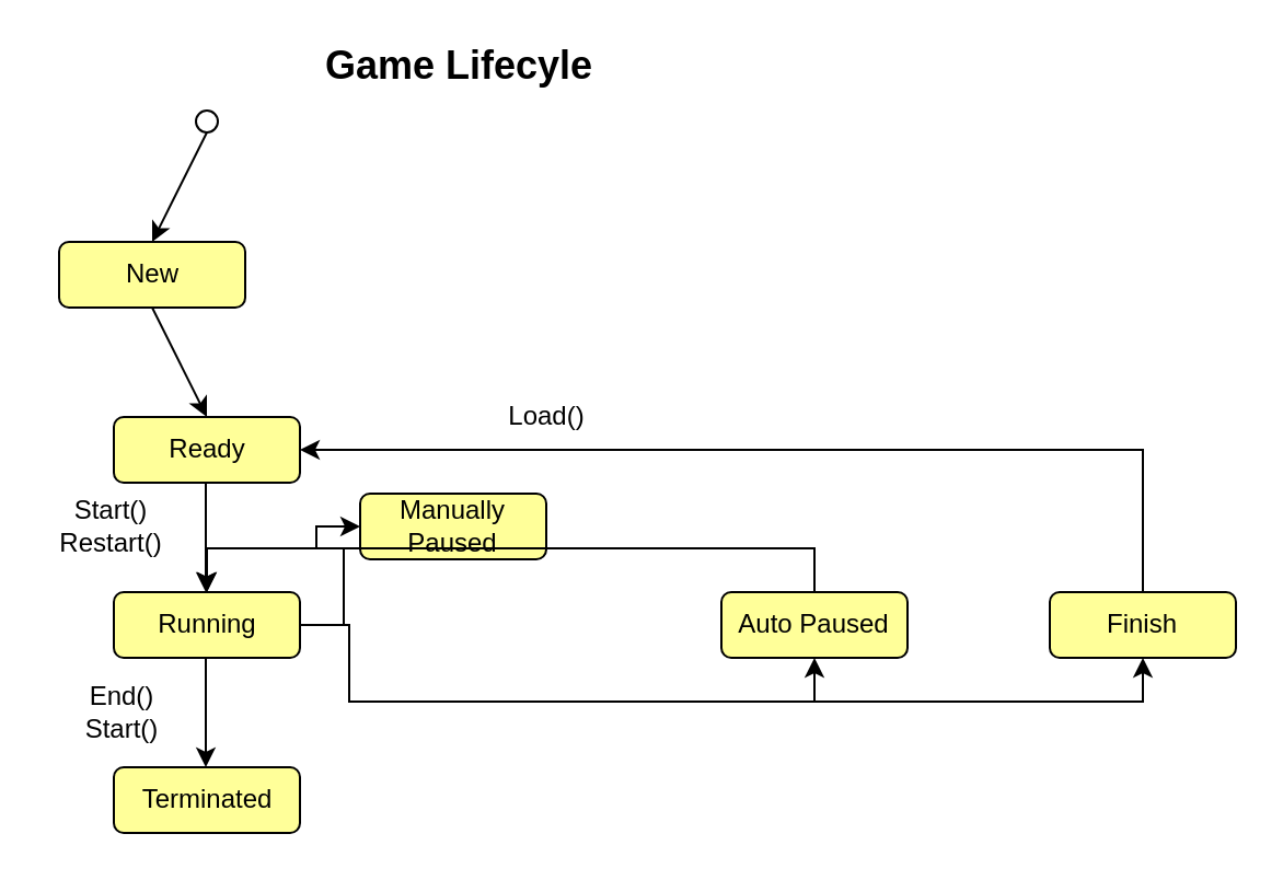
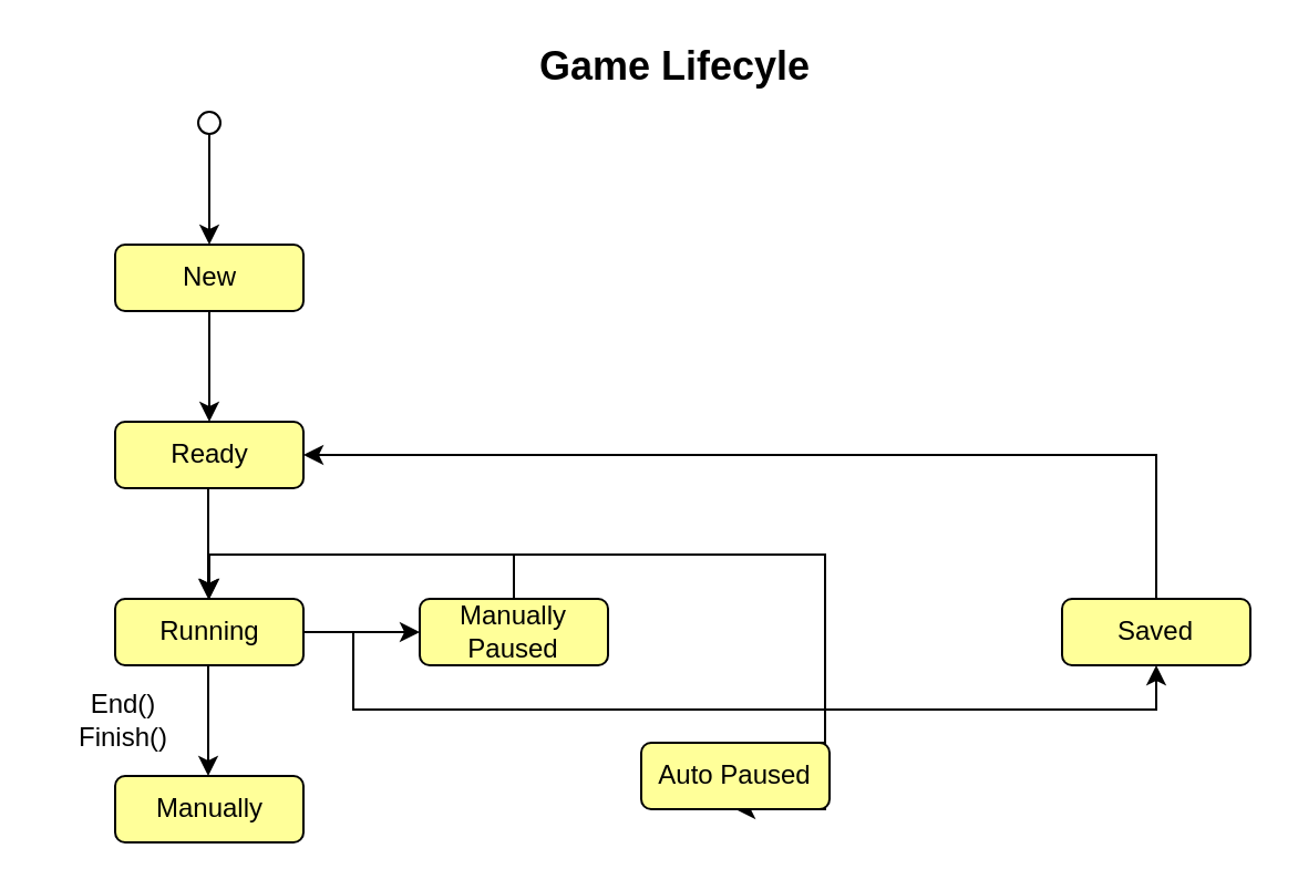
- <mxCell id="23" value="&lt;font style=&quot;font-size: 18px&quot;&gt;&lt;b&gt;Game Lifecyle&lt;/b&gt;&lt;/font&gt;" style="text;html=1;resizable=0;autosize=1;align=center;verticalAlign=middle;points=[];fillColor=none;strokeColor=none;rounded=0;" parent="1" vertex="1"><mxGeometry x="139" y="20" width="140" height="20" as="geometry" /></mxCell>
+ <mxCell id="23" value="&lt;font style=&quot;font-size: 18px&quot;&gt;&lt;b&gt;Game Lifecyle&lt;/b&gt;&lt;/font&gt;" style="text;html=1;resizable=0;autosize=1;align=center;verticalAlign=middle;points=[];fillColor=none;strokeColor=none;rounded=0;" parent="1" vertex="1"><mxGeometry x="234" y="20" width="140" height="20" as="geometry" /></mxCell>
- <mxCell id="5" value="New" style="rounded=1;whiteSpace=wrap;html=1;fillColor=#FFFF99;" parent="1" vertex="1"><mxGeometry x="26.5" y="110" width="85" height="30" as="geometry" /></mxCell>
+ <mxCell id="5" value="New" style="rounded=1;whiteSpace=wrap;html=1;fillColor=#FFFF99;" parent="1" vertex="1"><mxGeometry x="51.5" y="110" width="85" height="30" as="geometry" /></mxCell>
- <mxCell id="22" value="Load()" style="text;html=1;resizable=0;autosize=1;align=center;verticalAlign=middle;points=[];fillColor=none;strokeColor=none;rounded=0;" parent="1" vertex="1"><mxGeometry x="224" y="180" width="50" height="20" as="geometry" /></mxCell>
- <mxCell id="20" value="Start()&lt;br&gt;Restart()" style="text;html=1;resizable=0;autosize=1;align=center;verticalAlign=middle;points=[];fillColor=none;strokeColor=none;rounded=0;" parent="1" vertex="1"><mxGeometry x="20" y="225" width="60" height="30" as="geometry" /></mxCell>
- <mxCell id="15" value="Manually Paused" style="rounded=1;whiteSpace=wrap;html=1;fillColor=#FFFF99;" parent="1" vertex="1"><mxGeometry x="164" y="225" width="85" height="30" as="geometry" /></mxCell>
+ <mxCell id="15" value="Manually Paused" style="rounded=1;whiteSpace=wrap;html=1;fillColor=#FFFF99;" parent="1" vertex="1"><mxGeometry x="189" y="270" width="85" height="30" as="geometry" /></mxCell>
- <mxCell id="17" value="Auto Paused" style="rounded=1;whiteSpace=wrap;html=1;fillColor=#FFFF99;" parent="1" vertex="1"><mxGeometry x="329" y="270" width="85" height="30" as="geometry" /></mxCell>
+ <mxCell id="17" value="Auto Paused" style="rounded=1;whiteSpace=wrap;html=1;fillColor=#FFFF99;" parent="1" vertex="1"><mxGeometry x="289" y="335" width="85" height="30" as="geometry" /></mxCell>
- <mxCell id="18" value="Finish" style="rounded=1;whiteSpace=wrap;html=1;fillColor=#FFFF99;" parent="1" vertex="1"><mxGeometry x="479" y="270" width="85" height="30" as="geometry" /></mxCell>
+ <mxCell id="18" value="Saved" style="rounded=1;whiteSpace=wrap;html=1;fillColor=#FFFF99;" parent="1" vertex="1"><mxGeometry x="479" y="270" width="85" height="30" as="geometry" /></mxCell>
- <mxCell id="21" value="End()&lt;br&gt;Start()" style="text;html=1;resizable=0;autosize=1;align=center;verticalAlign=middle;points=[];fillColor=none;strokeColor=none;rounded=0;" parent="1" vertex="1"><mxGeometry x="25" y="310" width="60" height="30" as="geometry" /></mxCell>
+ <mxCell id="21" value="End()&lt;br&gt;Finish()" style="text;html=1;resizable=0;autosize=1;align=center;verticalAlign=middle;points=[];fillColor=none;strokeColor=none;rounded=0;" parent="1" vertex="1"><mxGeometry x="25" y="310" width="60" height="30" as="geometry" /></mxCell>
- <mxCell id="11" value="Terminated" style="rounded=1;whiteSpace=wrap;html=1;fillColor=#FFFF99;" parent="1" vertex="1"><mxGeometry x="51.5" y="350" width="85" height="30" as="geometry" /></mxCell>
+ <mxCell id="11" value="Manually" style="rounded=1;whiteSpace=wrap;html=1;fillColor=#FFFF99;" parent="1" vertex="1"><mxGeometry x="51.5" y="350" width="85" height="30" as="geometry" /></mxCell>
